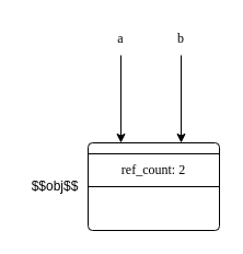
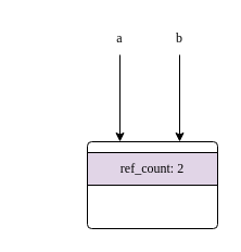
- <mxCell id="4" value="ref_count: 2" style="rounded=0;whiteSpace=wrap;html=1;fontFamily=SF Mono;" vertex="1" parent="2"><mxGeometry y="10" width="120" height="30" as="geometry" /></mxCell>
+ <mxCell id="4" value="ref_count: 2" style="rounded=0;whiteSpace=wrap;html=1;fontFamily=SF Mono;fillColor=#e1d5e7;" vertex="1" parent="2"><mxGeometry y="10" width="120" height="30" as="geometry" /></mxCell>
- <mxCell id="5" value="$$obj$$" style="text;html=1;strokeColor=none;fillColor=none;align=center;verticalAlign=middle;whiteSpace=wrap;rounded=0;" vertex="1" parent="1"><mxGeometry x="20" y="155" width="60" height="30" as="geometry" /></mxCell>
